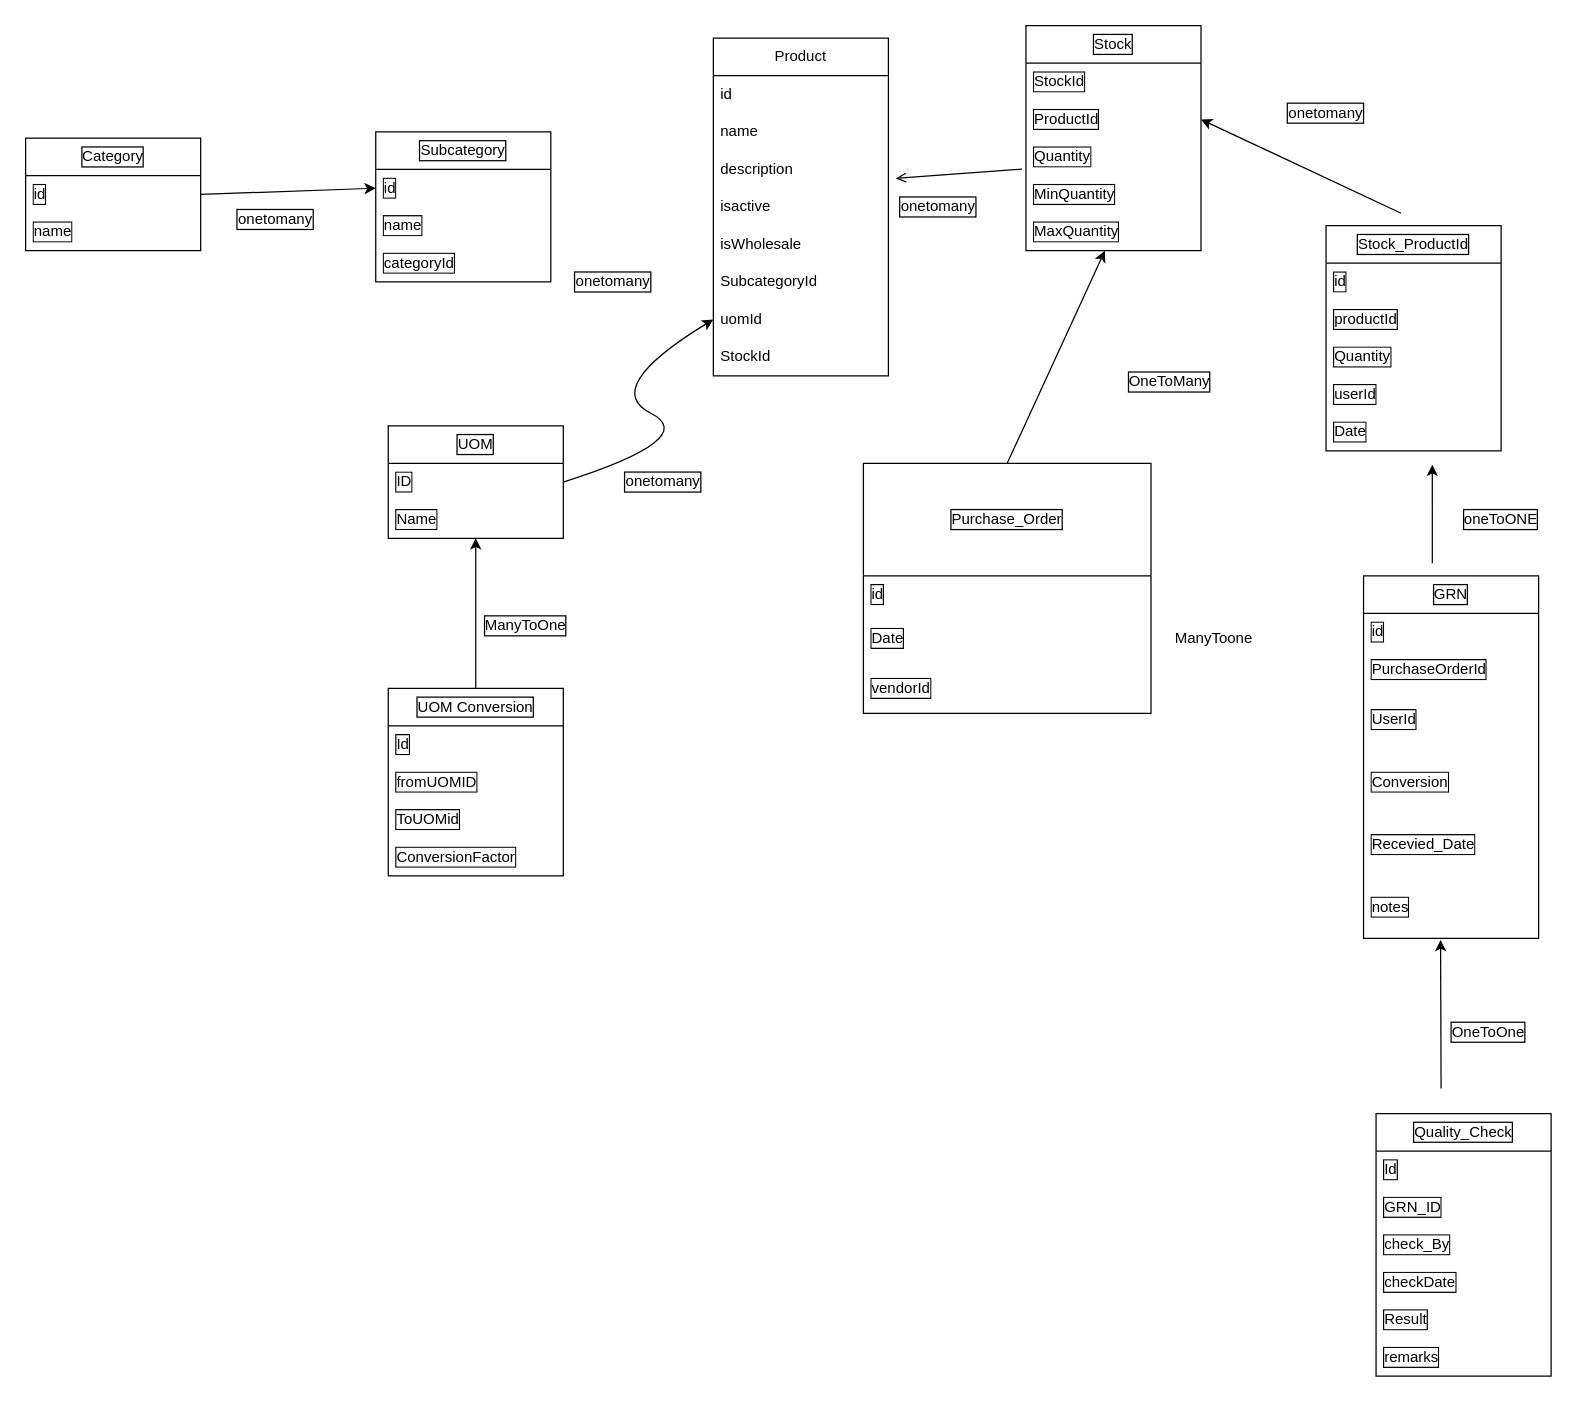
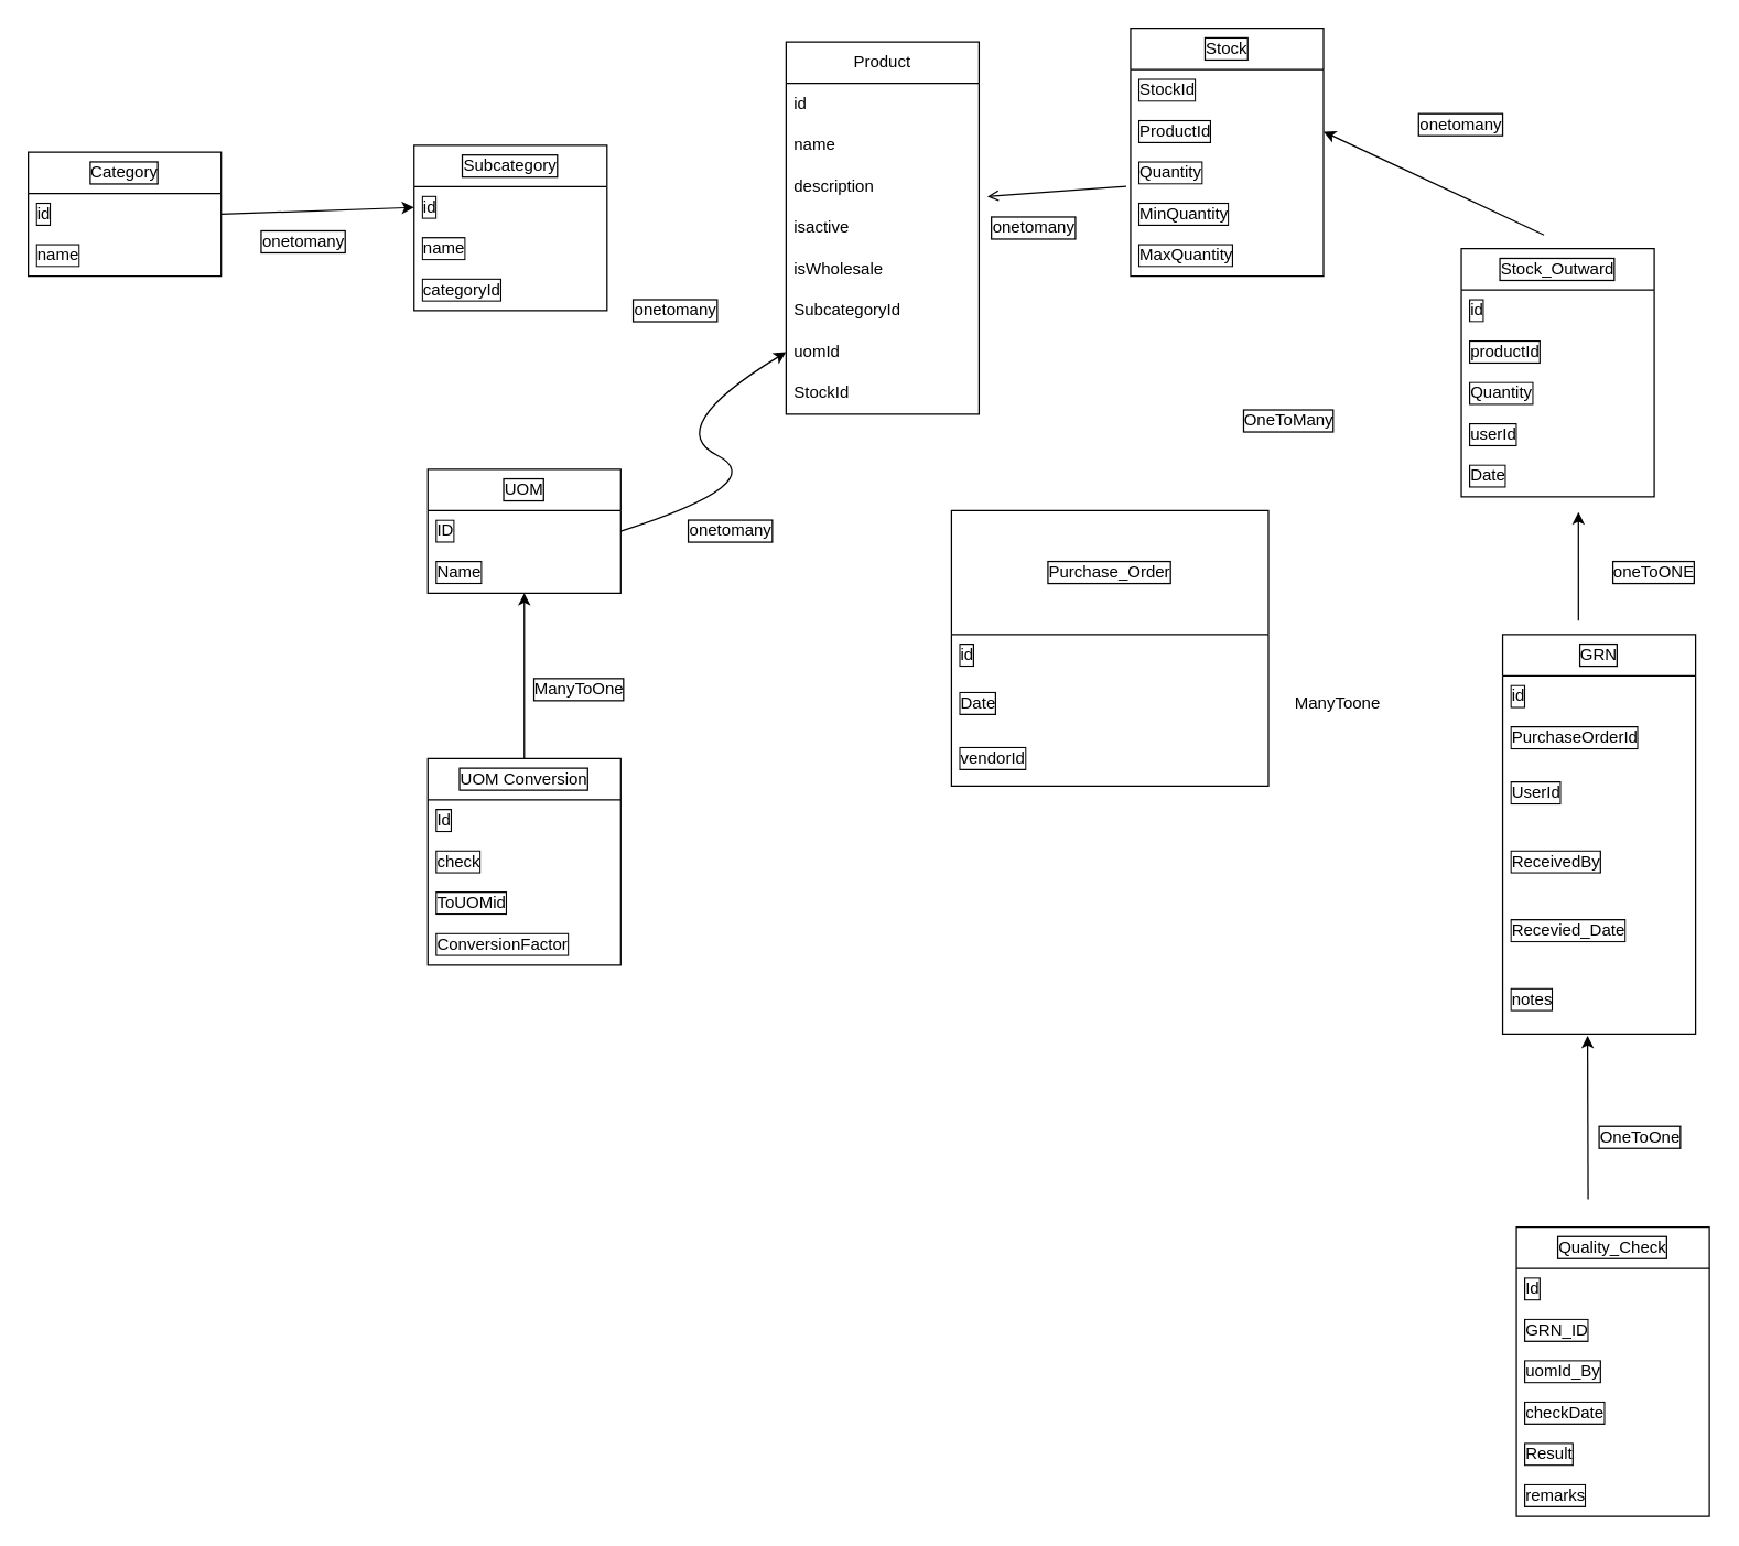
- <mxCell id="47" value="Stock_ProductId" style="swimlane;fontStyle=0;childLayout=stackLayout;horizontal=1;startSize=30;horizontalStack=0;resizeParent=1;resizeParentMax=0;resizeLast=0;collapsible=1;marginBottom=0;whiteSpace=wrap;html=1;labelBorderColor=default;" vertex="1" parent="1"><mxGeometry x="1060" y="180" width="140" height="180" as="geometry" /></mxCell>
+ <mxCell id="47" value="Stock_Outward" style="swimlane;fontStyle=0;childLayout=stackLayout;horizontal=1;startSize=30;horizontalStack=0;resizeParent=1;resizeParentMax=0;resizeLast=0;collapsible=1;marginBottom=0;whiteSpace=wrap;html=1;labelBorderColor=default;" vertex="1" parent="1"><mxGeometry x="1060" y="180" width="140" height="180" as="geometry" /></mxCell>
- <mxCell id="45" value="" style="endArrow=classic;html=1;exitX=0.5;exitY=0;exitDx=0;exitDy=0;" edge="1" parent="1" source="41" target="38"><mxGeometry width="50" height="50" relative="1" as="geometry"><mxPoint x="890" y="380" as="sourcePoint" /><mxPoint x="1080" y="480" as="targetPoint" /></mxGeometry></mxCell>
- <mxCell id="28" value="fromUOMID" style="text;strokeColor=none;fillColor=none;align=left;verticalAlign=middle;spacingLeft=4;spacingRight=4;overflow=hidden;points=[[0,0.5],[1,0.5]];portConstraint=eastwest;rotatable=0;whiteSpace=wrap;html=1;labelBorderColor=default;" vertex="1" parent="26"><mxGeometry y="60" width="140" height="30" as="geometry" /></mxCell>
+ <mxCell id="28" value="check" style="text;strokeColor=none;fillColor=none;align=left;verticalAlign=middle;spacingLeft=4;spacingRight=4;overflow=hidden;points=[[0,0.5],[1,0.5]];portConstraint=eastwest;rotatable=0;whiteSpace=wrap;html=1;labelBorderColor=default;" vertex="1" parent="26"><mxGeometry y="60" width="140" height="30" as="geometry" /></mxCell>
- <mxCell id="59" value="Conversion" style="text;strokeColor=none;fillColor=none;align=left;verticalAlign=middle;spacingLeft=4;spacingRight=4;overflow=hidden;points=[[0,0.5],[1,0.5]];portConstraint=eastwest;rotatable=0;whiteSpace=wrap;html=1;labelBorderColor=default;" vertex="1" parent="55"><mxGeometry y="140" width="140" height="50" as="geometry" /></mxCell>
+ <mxCell id="59" value="ReceivedBy" style="text;strokeColor=none;fillColor=none;align=left;verticalAlign=middle;spacingLeft=4;spacingRight=4;overflow=hidden;points=[[0,0.5],[1,0.5]];portConstraint=eastwest;rotatable=0;whiteSpace=wrap;html=1;labelBorderColor=default;" vertex="1" parent="55"><mxGeometry y="140" width="140" height="50" as="geometry" /></mxCell>
- <mxCell id="68" value="check_By" style="text;strokeColor=none;fillColor=none;align=left;verticalAlign=middle;spacingLeft=4;spacingRight=4;overflow=hidden;points=[[0,0.5],[1,0.5]];portConstraint=eastwest;rotatable=0;whiteSpace=wrap;html=1;labelBorderColor=default;" vertex="1" parent="65"><mxGeometry y="90" width="140" height="30" as="geometry" /></mxCell>
+ <mxCell id="68" value="uomId_By" style="text;strokeColor=none;fillColor=none;align=left;verticalAlign=middle;spacingLeft=4;spacingRight=4;overflow=hidden;points=[[0,0.5],[1,0.5]];portConstraint=eastwest;rotatable=0;whiteSpace=wrap;html=1;labelBorderColor=default;" vertex="1" parent="65"><mxGeometry y="90" width="140" height="30" as="geometry" /></mxCell>
